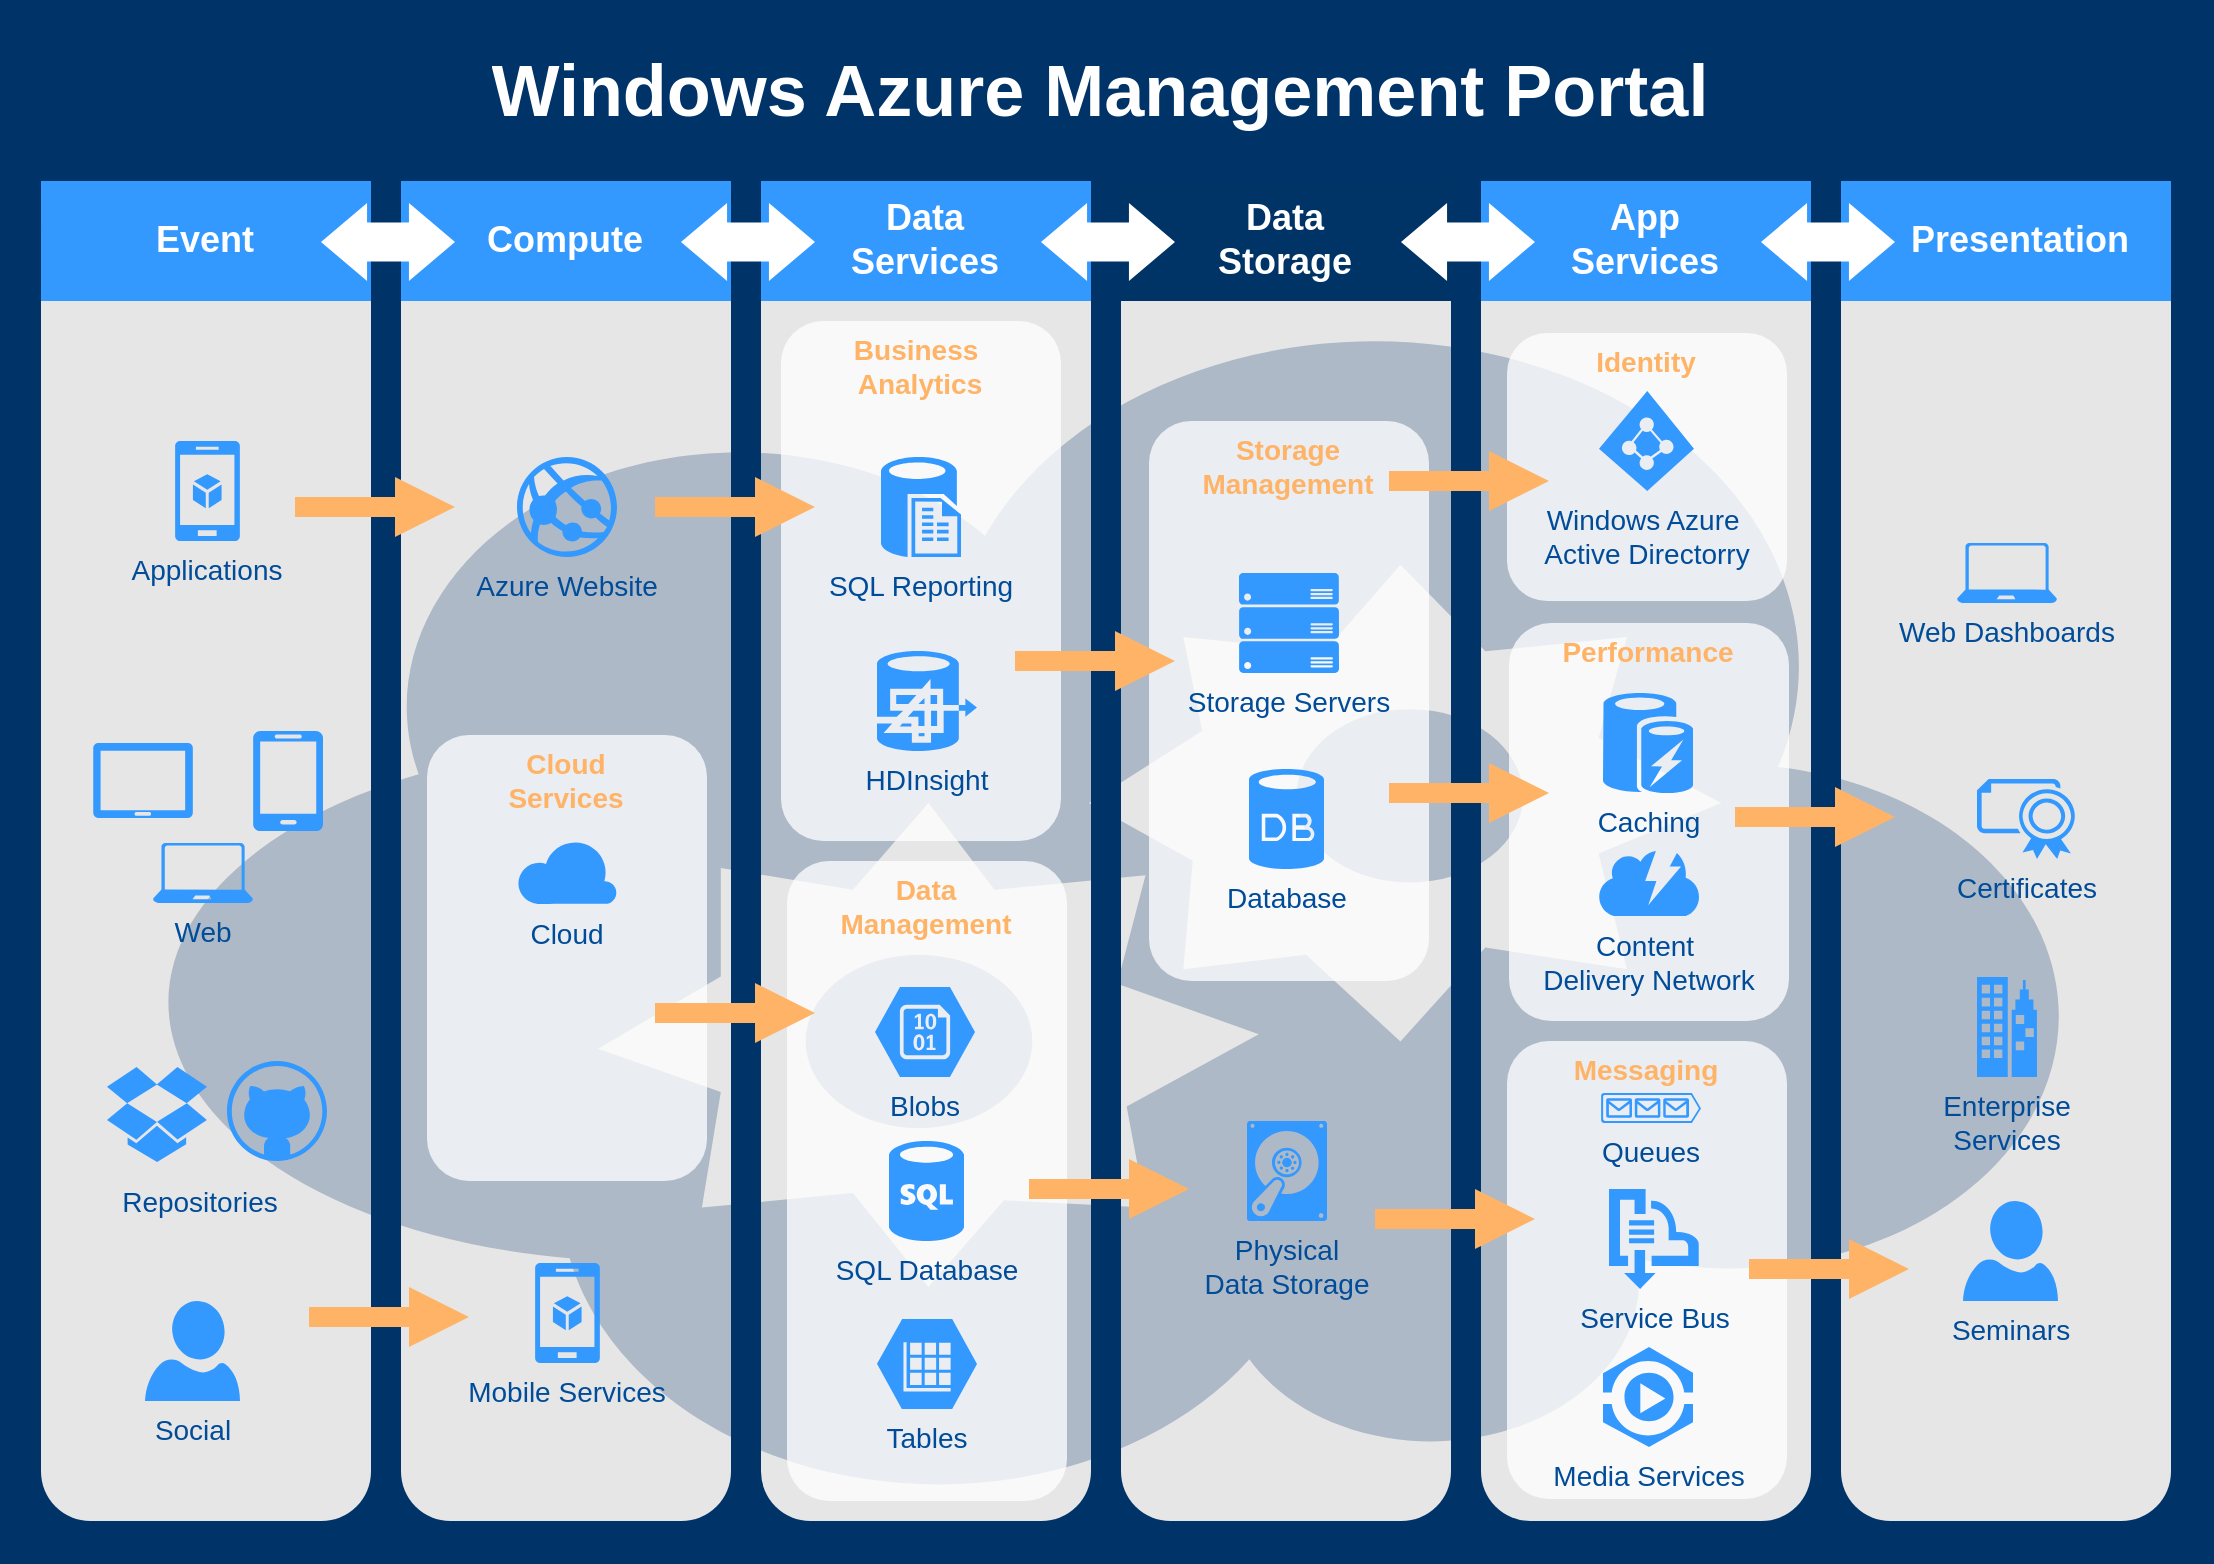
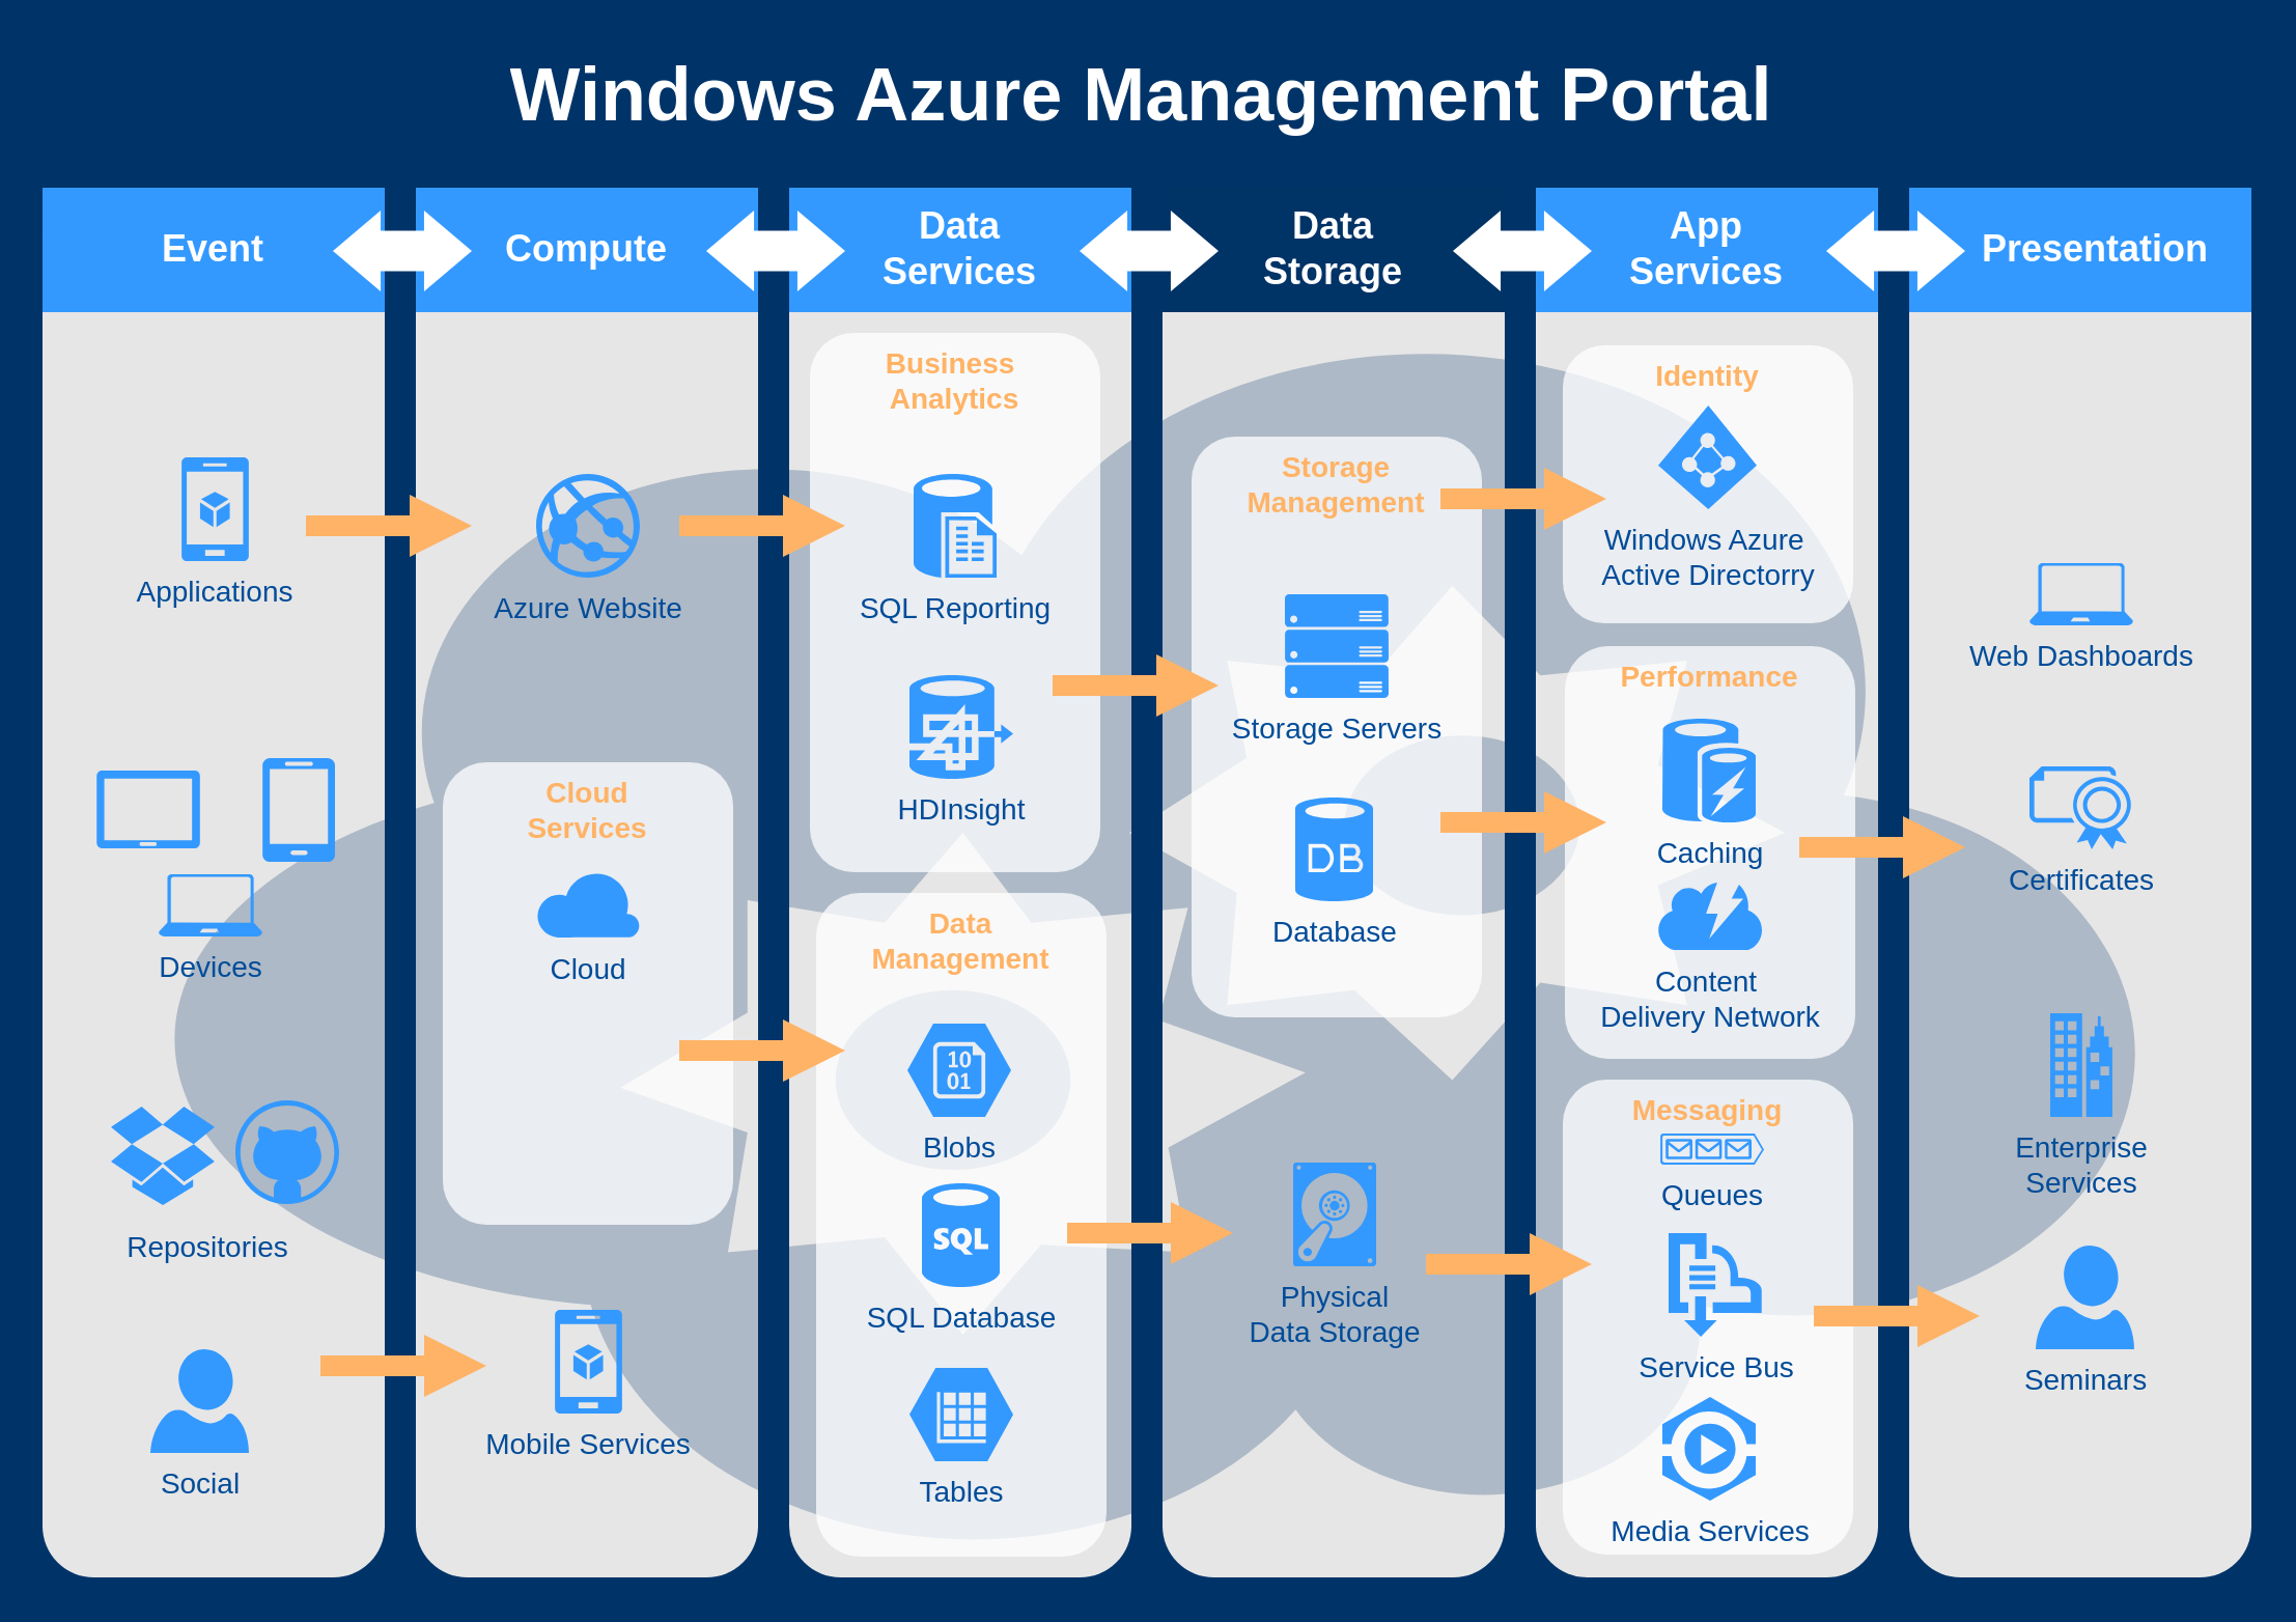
- <mxCell id="54" value="Certificates" style="verticalLabelPosition=bottom;html=1;verticalAlign=top;strokeColor=none;fillColor=#3399FF;shape=mxgraph.azure.certificate;dashed=1;fontFamily=Helvetica;fontSize=14;fontColor=#004C99" vertex="1" parent="1"><mxGeometry x="988" y="389" width="50" height="40" as="geometry" /></mxCell>
+ <mxCell id="54" value="Certificates" style="verticalLabelPosition=bottom;html=1;verticalAlign=top;strokeColor=none;fillColor=#3399FF;shape=mxgraph.azure.certificate;dashed=1;fontFamily=Helvetica;fontSize=14;fontColor=#004C99" vertex="1" parent="1"><mxGeometry x="978" y="369" width="50" height="40" as="geometry" /></mxCell>
- <mxCell id="22" value="Web" style="verticalLabelPosition=bottom;html=1;verticalAlign=top;strokeColor=none;fillColor=#3399FF;shape=mxgraph.azure.laptop;dashed=1;fontFamily=Helvetica;fontSize=14;fontColor=#004C99" vertex="1" parent="1"><mxGeometry x="76" y="421" width="50" height="30" as="geometry" /></mxCell>
+ <mxCell id="22" value="Devices" style="verticalLabelPosition=bottom;html=1;verticalAlign=top;strokeColor=none;fillColor=#3399FF;shape=mxgraph.azure.laptop;dashed=1;fontFamily=Helvetica;fontSize=14;fontColor=#004C99" vertex="1" parent="1"><mxGeometry x="76" y="421" width="50" height="30" as="geometry" /></mxCell>
